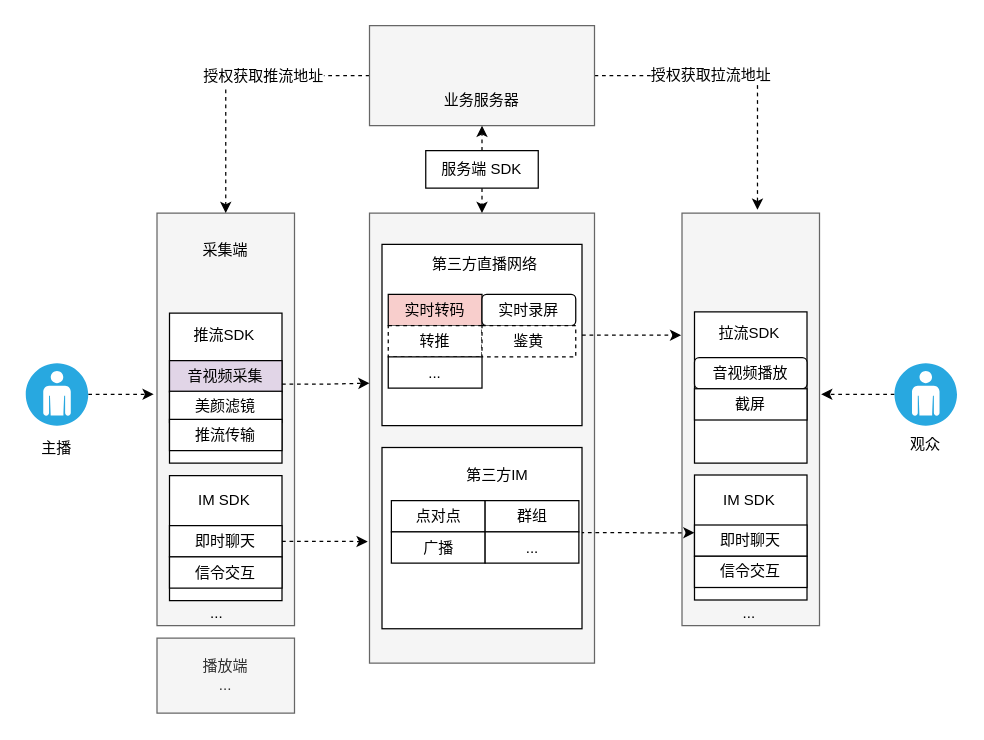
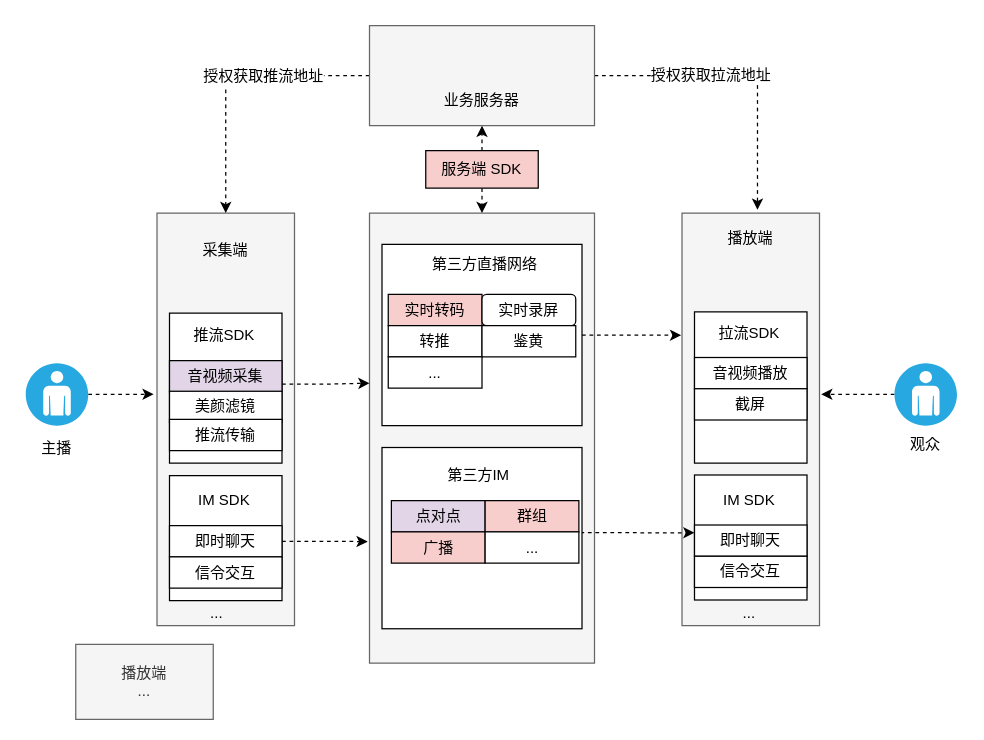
- <mxCell id="36" value="服务端 SDK" style="rounded=0;whiteSpace=wrap;html=1;shadow=0;glass=0;comic=0;" vertex="1" parent="1"><mxGeometry x="340" y="120" width="90" height="30" as="geometry" /></mxCell>
+ <mxCell id="36" value="服务端 SDK" style="rounded=0;whiteSpace=wrap;html=1;shadow=0;glass=0;comic=0;fillColor=#f8cecc;" vertex="1" parent="1"><mxGeometry x="340" y="120" width="90" height="30" as="geometry" /></mxCell>
+ <mxCell id="17" value="播放端&lt;br&gt;" style="text;html=1;strokeColor=none;fillColor=none;align=center;verticalAlign=middle;whiteSpace=wrap;rounded=0;" vertex="1" parent="1"><mxGeometry x="580" y="180" width="40" height="20" as="geometry" /></mxCell>
- <mxCell id="57" value="转推" style="rounded=0;whiteSpace=wrap;html=1;shadow=0;glass=0;comic=0;dashed=1;" vertex="1" parent="1"><mxGeometry x="310" y="260" width="75" height="25" as="geometry" /></mxCell>
+ <mxCell id="57" value="转推" style="rounded=0;whiteSpace=wrap;html=1;shadow=0;glass=0;comic=0;" vertex="1" parent="1"><mxGeometry x="310" y="260" width="75" height="25" as="geometry" /></mxCell>
- <mxCell id="58" value="鉴黄" style="rounded=0;whiteSpace=wrap;html=1;shadow=0;glass=0;comic=0;dashed=1;" vertex="1" parent="1"><mxGeometry x="385" y="260" width="75" height="25" as="geometry" /></mxCell>
+ <mxCell id="58" value="鉴黄" style="rounded=0;whiteSpace=wrap;html=1;shadow=0;glass=0;comic=0;" vertex="1" parent="1"><mxGeometry x="385" y="260" width="75" height="25" as="geometry" /></mxCell>
- <mxCell id="64" value="音视频播放" style="whiteSpace=wrap;html=1;glass=0;shadow=0;comic=0;rounded=1;" vertex="1" parent="1"><mxGeometry x="555" y="285.5" width="90" height="25" as="geometry" /></mxCell>
+ <mxCell id="64" value="音视频播放" style="rounded=0;whiteSpace=wrap;html=1;glass=0;shadow=0;comic=0;" vertex="1" parent="1"><mxGeometry x="555" y="285.5" width="90" height="25" as="geometry" /></mxCell>
- <mxCell id="47" value="第三方IM" style="text;html=1;strokeColor=none;fillColor=none;align=center;verticalAlign=middle;whiteSpace=wrap;rounded=0;shadow=0;glass=0;comic=0;" vertex="1" parent="1"><mxGeometry x="350" y="370" width="95" height="19" as="geometry" /></mxCell>
+ <mxCell id="47" value="第三方IM" style="text;html=1;strokeColor=none;fillColor=none;align=center;verticalAlign=middle;whiteSpace=wrap;rounded=0;shadow=0;glass=0;comic=0;" vertex="1" parent="1"><mxGeometry x="335" y="370" width="95" height="19" as="geometry" /></mxCell>
- <mxCell id="60" value="点对点" style="rounded=0;whiteSpace=wrap;html=1;shadow=0;glass=0;comic=0;" vertex="1" parent="1"><mxGeometry x="312.5" y="400" width="75" height="25" as="geometry" /></mxCell>
+ <mxCell id="60" value="点对点" style="rounded=0;whiteSpace=wrap;html=1;shadow=0;glass=0;comic=0;fillColor=#e1d5e7;" vertex="1" parent="1"><mxGeometry x="312.5" y="400" width="75" height="25" as="geometry" /></mxCell>
- <mxCell id="61" value="群组" style="rounded=0;whiteSpace=wrap;html=1;shadow=0;glass=0;comic=0;" vertex="1" parent="1"><mxGeometry x="387.5" y="400" width="75" height="25" as="geometry" /></mxCell>
+ <mxCell id="61" value="群组" style="rounded=0;whiteSpace=wrap;html=1;shadow=0;glass=0;comic=0;fillColor=#f8cecc;" vertex="1" parent="1"><mxGeometry x="387.5" y="400" width="75" height="25" as="geometry" /></mxCell>
- <mxCell id="62" value="广播" style="rounded=0;whiteSpace=wrap;html=1;shadow=0;glass=0;comic=0;" vertex="1" parent="1"><mxGeometry x="312.5" y="425" width="75" height="25" as="geometry" /></mxCell>
+ <mxCell id="62" value="广播" style="rounded=0;whiteSpace=wrap;html=1;shadow=0;glass=0;comic=0;fillColor=#f8cecc;" vertex="1" parent="1"><mxGeometry x="312.5" y="425" width="75" height="25" as="geometry" /></mxCell>
- <mxCell id="14" value="播放端&lt;br&gt;..." style="rounded=0;whiteSpace=wrap;html=1;fillColor=#f5f5f5;strokeColor=#666666;fontColor=#333333;" vertex="1" parent="1"><mxGeometry x="125" y="510" width="110" height="60" as="geometry" /></mxCell>
+ <mxCell id="14" value="播放端&lt;br&gt;..." style="rounded=0;whiteSpace=wrap;html=1;fillColor=#f5f5f5;strokeColor=#666666;fontColor=#333333;" vertex="1" parent="1"><mxGeometry x="60" y="515" width="110" height="60" as="geometry" /></mxCell>
